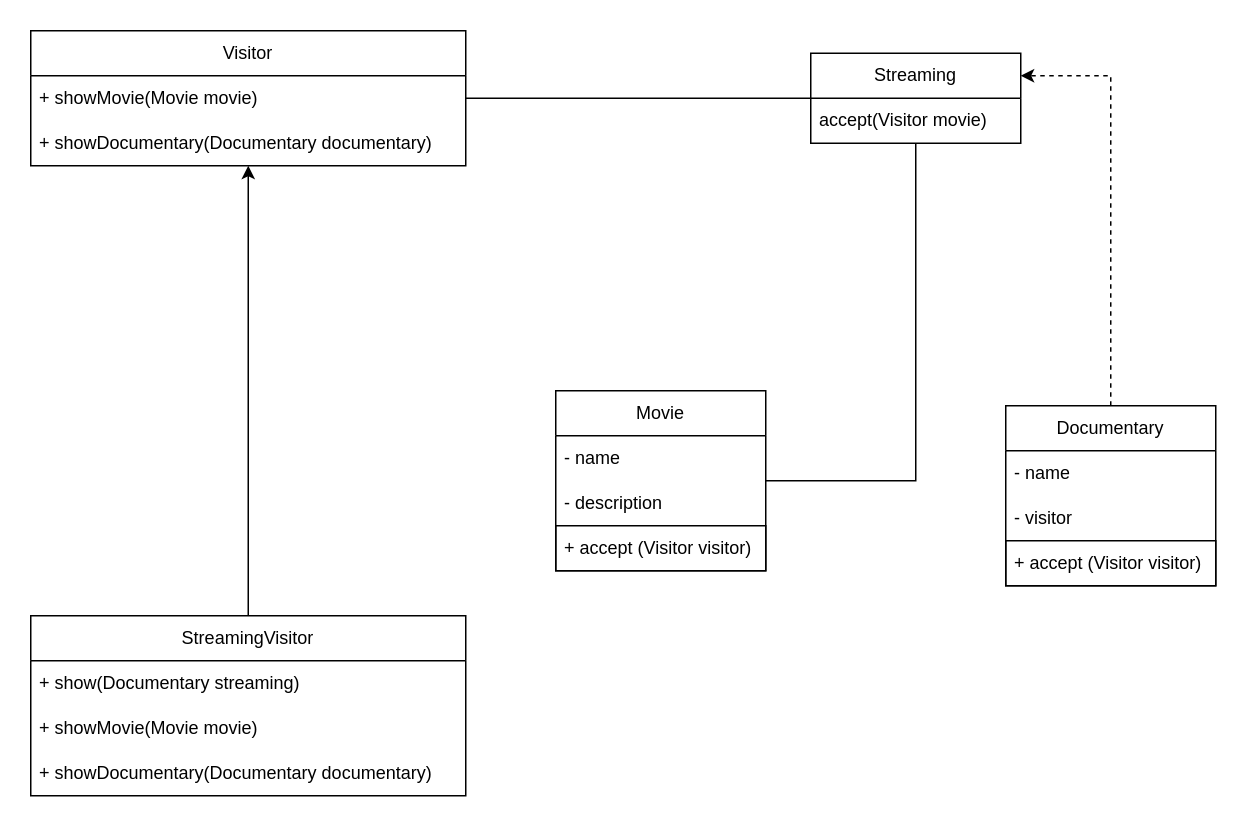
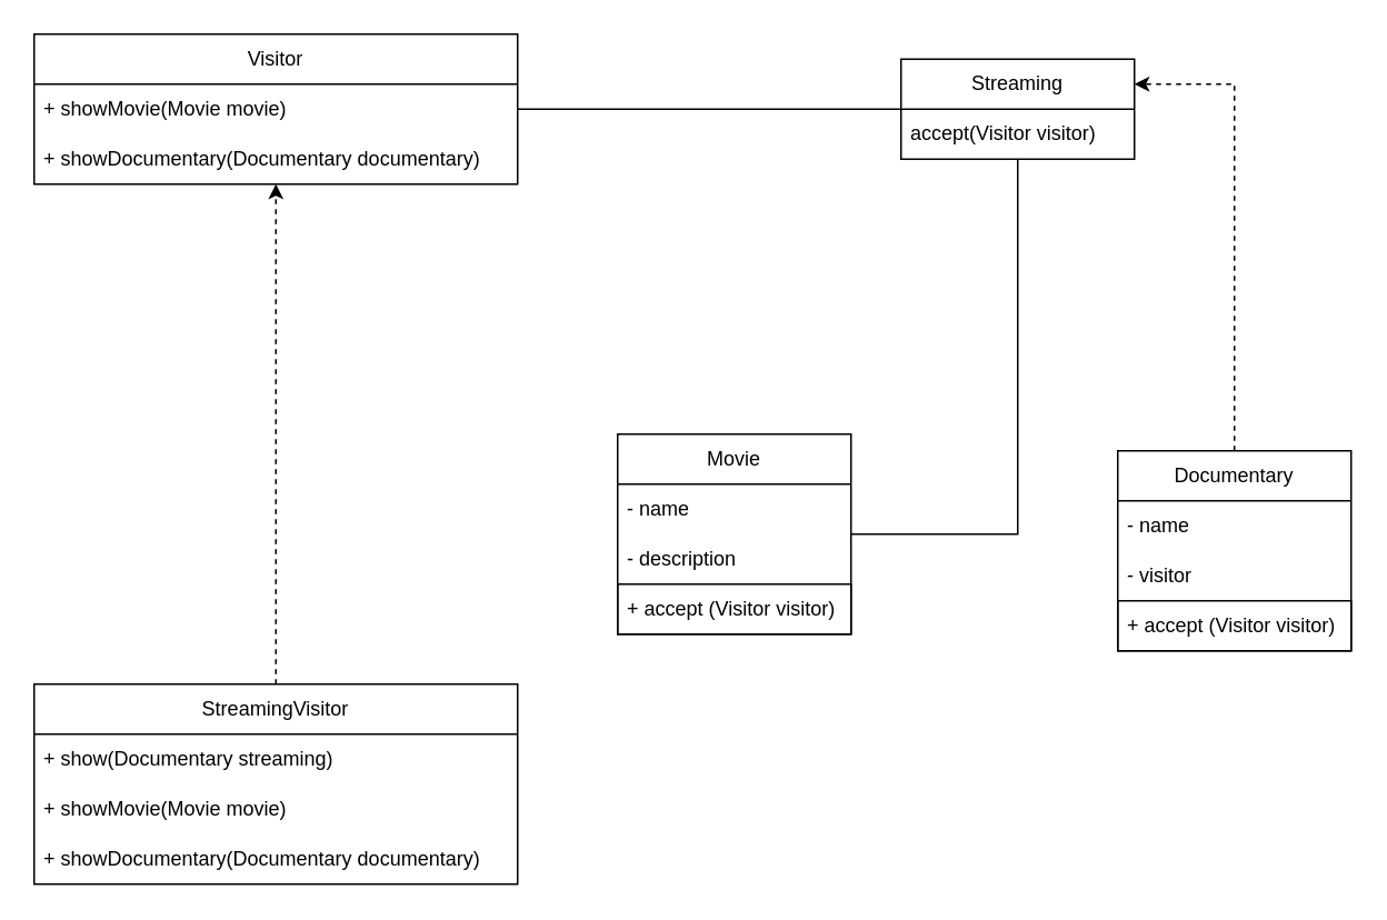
- <mxCell id="3" value="accept(Visitor movie)" style="text;strokeColor=none;fillColor=none;align=left;verticalAlign=middle;spacingLeft=4;spacingRight=4;overflow=hidden;points=[[0,0.5],[1,0.5]];portConstraint=eastwest;rotatable=0;whiteSpace=wrap;html=1;" vertex="1" parent="2"><mxGeometry y="30" width="140" height="30" as="geometry" /></mxCell>
+ <mxCell id="3" value="accept(Visitor visitor)" style="text;strokeColor=none;fillColor=none;align=left;verticalAlign=middle;spacingLeft=4;spacingRight=4;overflow=hidden;points=[[0,0.5],[1,0.5]];portConstraint=eastwest;rotatable=0;whiteSpace=wrap;html=1;" vertex="1" parent="2"><mxGeometry y="30" width="140" height="30" as="geometry" /></mxCell>
- <mxCell id="18" style="edgeStyle=orthogonalEdgeStyle;rounded=0;orthogonalLoop=1;jettySize=auto;html=1;" edge="1" parent="1" source="19" target="14"><mxGeometry relative="1" as="geometry" /></mxCell>
+ <mxCell id="18" style="edgeStyle=orthogonalEdgeStyle;rounded=0;orthogonalLoop=1;jettySize=auto;html=1;dashed=1;" edge="1" parent="1" source="19" target="14"><mxGeometry relative="1" as="geometry" /></mxCell>
